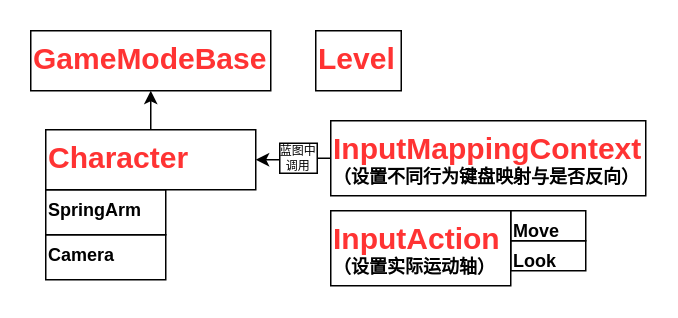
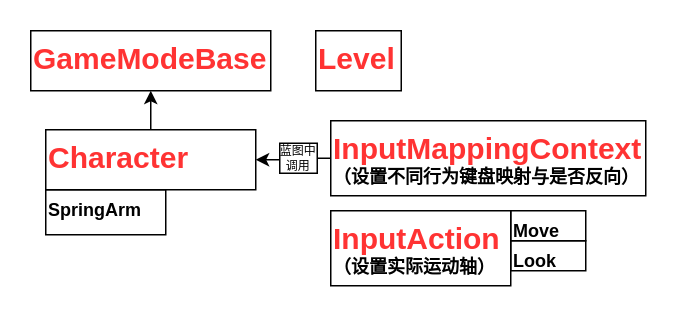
- <mxCell id="7" value="&lt;b&gt;Camera&lt;br&gt;&lt;/b&gt;" style="text;whiteSpace=wrap;html=1;strokeColor=#000000;" vertex="1" parent="1"><mxGeometry x="30" y="156" width="80" height="30" as="geometry" /></mxCell>
